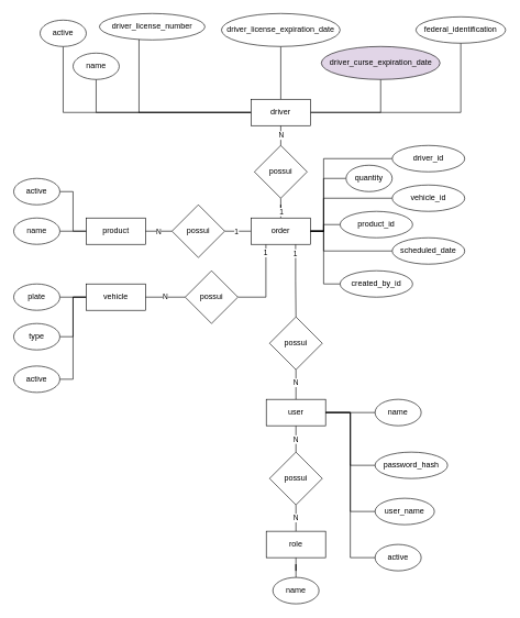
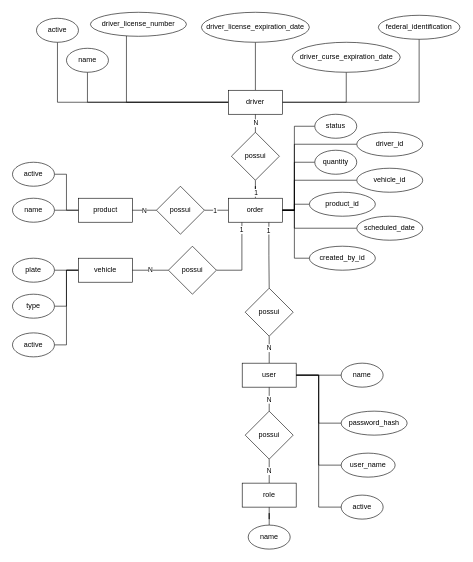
- <mxCell id="55" value="driver_curse_expiration_date" style="ellipse;whiteSpace=wrap;html=1;fillColor=#e1d5e7;" vertex="1" parent="1"><mxGeometry x="486.5" y="70" width="180" height="50" as="geometry" /></mxCell>
+ <mxCell id="55" value="driver_curse_expiration_date" style="ellipse;whiteSpace=wrap;html=1;" vertex="1" parent="1"><mxGeometry x="486.5" y="70" width="180" height="50" as="geometry" /></mxCell>
+ <mxCell id="9" style="edgeStyle=orthogonalEdgeStyle;rounded=0;orthogonalLoop=1;jettySize=auto;html=1;entryX=0;entryY=0.5;entryDx=0;entryDy=0;endArrow=none;endFill=0;" edge="1" parent="1" source="13" target="61"><mxGeometry relative="1" as="geometry"><Array as="points"><mxPoint x="490" y="350" /><mxPoint x="490" y="210" /></Array></mxGeometry></mxCell>
+ <mxCell id="61" value="status" style="ellipse;whiteSpace=wrap;html=1;" vertex="1" parent="1"><mxGeometry x="524" y="190" width="70" height="40" as="geometry" /></mxCell>
